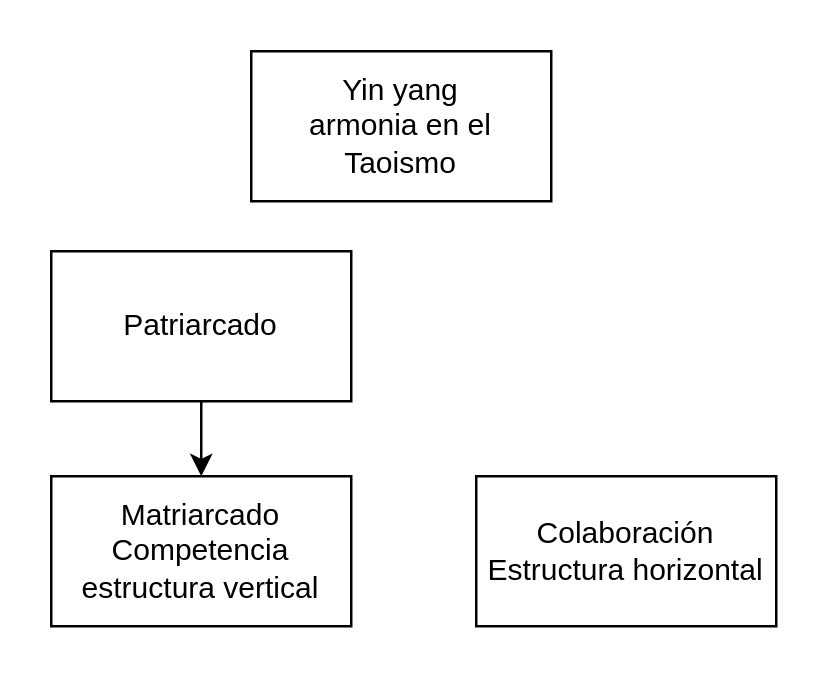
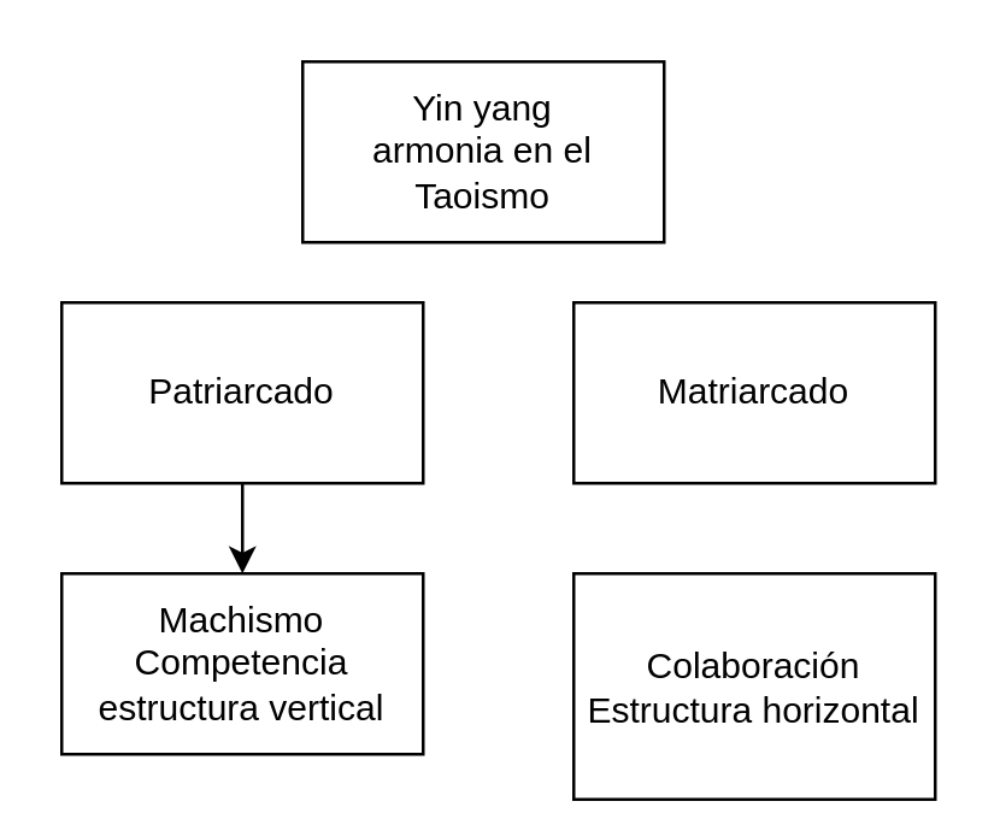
+ <mxCell id="5" value="Matriarcado" style="rounded=0;whiteSpace=wrap;html=1;" vertex="1" parent="1"><mxGeometry x="190" y="100" width="120" height="60" as="geometry" /></mxCell>
- <mxCell id="4" value="Matriarcado&lt;br&gt;Competencia&lt;br&gt;estructura vertical" style="rounded=0;whiteSpace=wrap;html=1;" vertex="1" parent="1"><mxGeometry x="20" y="190" width="120" height="60" as="geometry" /></mxCell>
+ <mxCell id="4" value="Machismo&lt;br&gt;Competencia&lt;br&gt;estructura vertical" style="rounded=0;whiteSpace=wrap;html=1;" vertex="1" parent="1"><mxGeometry x="20" y="190" width="120" height="60" as="geometry" /></mxCell>
- <mxCell id="6" value="Colaboración&lt;br&gt;Estructura horizontal" style="rounded=0;whiteSpace=wrap;html=1;" vertex="1" parent="1"><mxGeometry x="190" y="190" width="120" height="60" as="geometry" /></mxCell>
+ <mxCell id="6" value="Colaboración&lt;br&gt;Estructura horizontal" style="rounded=0;whiteSpace=wrap;html=1;" vertex="1" parent="1"><mxGeometry x="190" y="190" width="120" height="75" as="geometry" /></mxCell>
